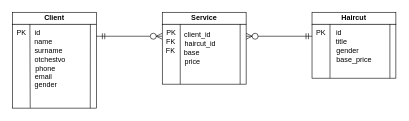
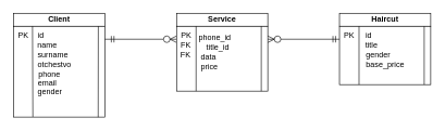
- <mxCell id="23" value="client_id" style="text;html=1;align=center;verticalAlign=middle;whiteSpace=wrap;rounded=0;" vertex="1" parent="1"><mxGeometry x="299" y="52" width="60" height="10" as="geometry" /></mxCell>
+ <mxCell id="23" value="phone_id" style="text;html=1;align=center;verticalAlign=middle;whiteSpace=wrap;rounded=0;" vertex="1" parent="1"><mxGeometry x="299" y="52" width="60" height="10" as="geometry" /></mxCell>
- <mxCell id="24" value="haircut_id" style="text;html=1;align=center;verticalAlign=middle;whiteSpace=wrap;rounded=0;" vertex="1" parent="1"><mxGeometry x="299" y="67" width="69" height="10" as="geometry" /></mxCell>
+ <mxCell id="24" value="title_id" style="text;html=1;align=center;verticalAlign=middle;whiteSpace=wrap;rounded=0;" vertex="1" parent="1"><mxGeometry x="299" y="67" width="69" height="10" as="geometry" /></mxCell>
- <mxCell id="28" value="base" style="text;html=1;align=center;verticalAlign=middle;whiteSpace=wrap;rounded=0;" vertex="1" parent="1"><mxGeometry x="300" y="82" width="39" height="10" as="geometry" /></mxCell>
+ <mxCell id="28" value="data" style="text;html=1;align=center;verticalAlign=middle;whiteSpace=wrap;rounded=0;" vertex="1" parent="1"><mxGeometry x="300" y="82" width="39" height="10" as="geometry" /></mxCell>
